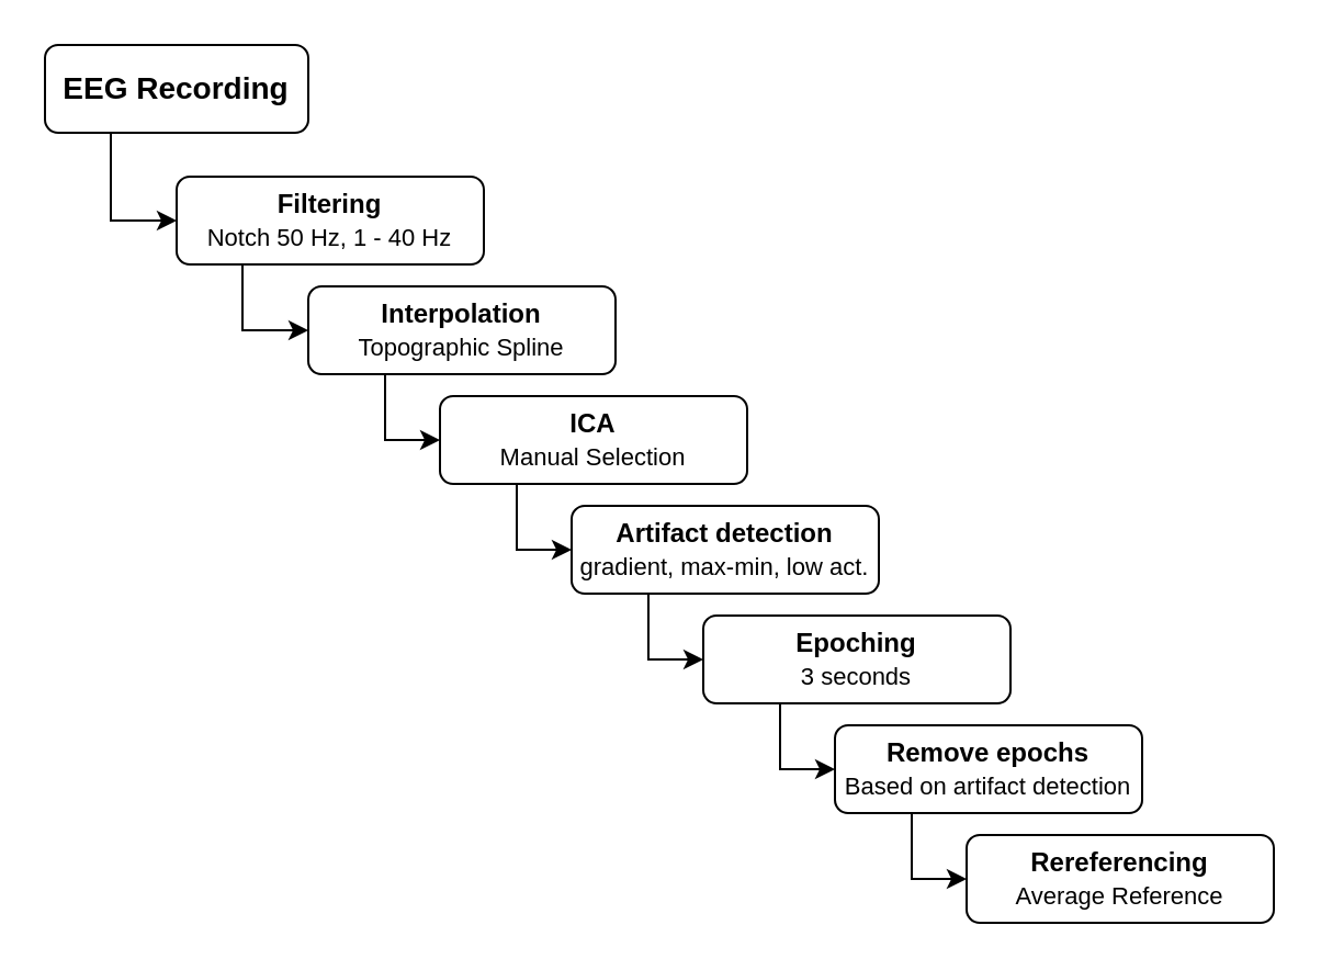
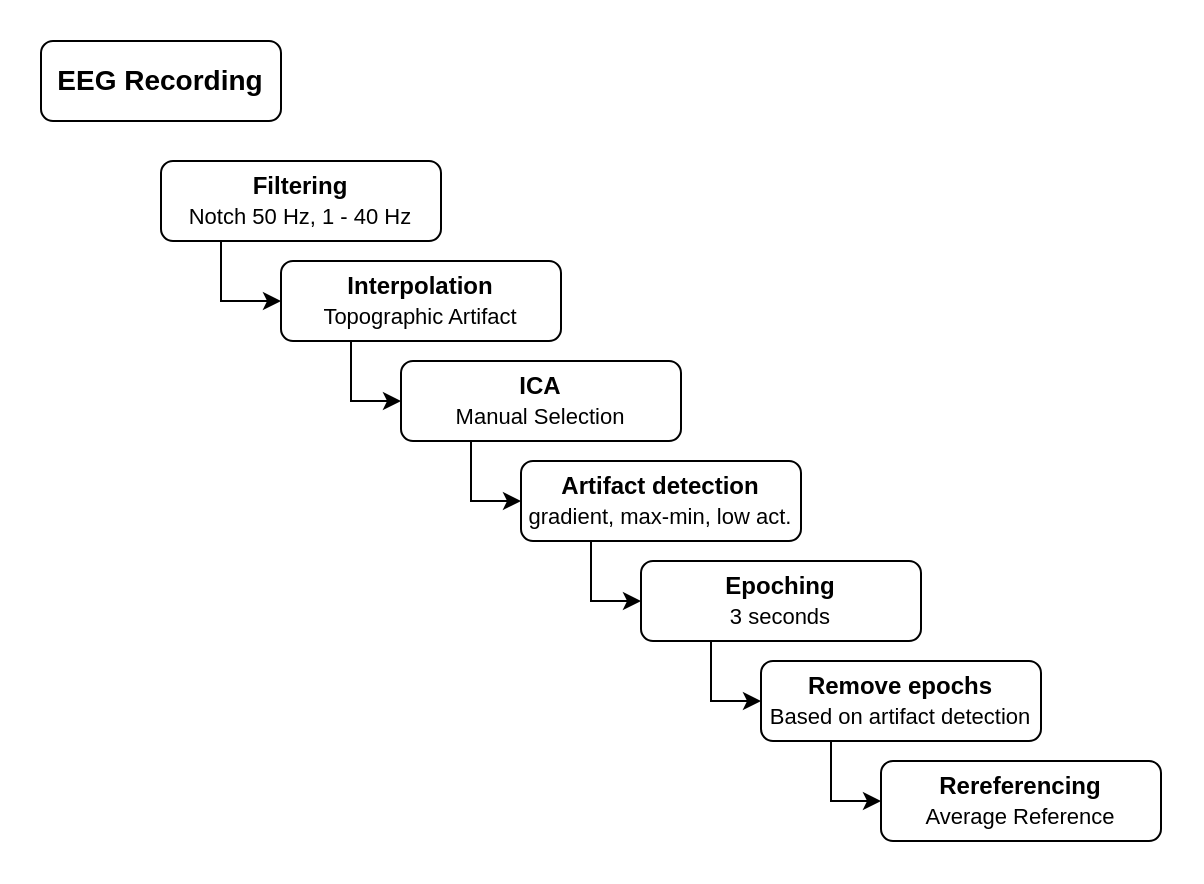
- <mxCell id="2" style="edgeStyle=orthogonalEdgeStyle;rounded=0;orthogonalLoop=1;jettySize=auto;html=1;exitX=0.25;exitY=1;exitDx=0;exitDy=0;entryX=0;entryY=0.5;entryDx=0;entryDy=0;" edge="1" parent="1" source="3" target="5"><mxGeometry relative="1" as="geometry" /></mxCell>
- <mxCell id="6" value="&lt;b&gt;Interpolation&lt;/b&gt;&lt;font style=&quot;font-size: 6px;&quot;&gt;&lt;br&gt;&lt;/font&gt;&lt;font style=&quot;font-size: 11px;&quot;&gt;Topographic Spline&lt;/font&gt;" style="rounded=1;whiteSpace=wrap;html=1;" vertex="1" parent="1"><mxGeometry x="140" y="130" width="140" height="40" as="geometry" /></mxCell>
+ <mxCell id="6" value="&lt;b&gt;Interpolation&lt;/b&gt;&lt;font style=&quot;font-size: 6px;&quot;&gt;&lt;br&gt;&lt;/font&gt;&lt;font style=&quot;font-size: 11px;&quot;&gt;Topographic Artifact&lt;/font&gt;" style="rounded=1;whiteSpace=wrap;html=1;" vertex="1" parent="1"><mxGeometry x="140" y="130" width="140" height="40" as="geometry" /></mxCell>
